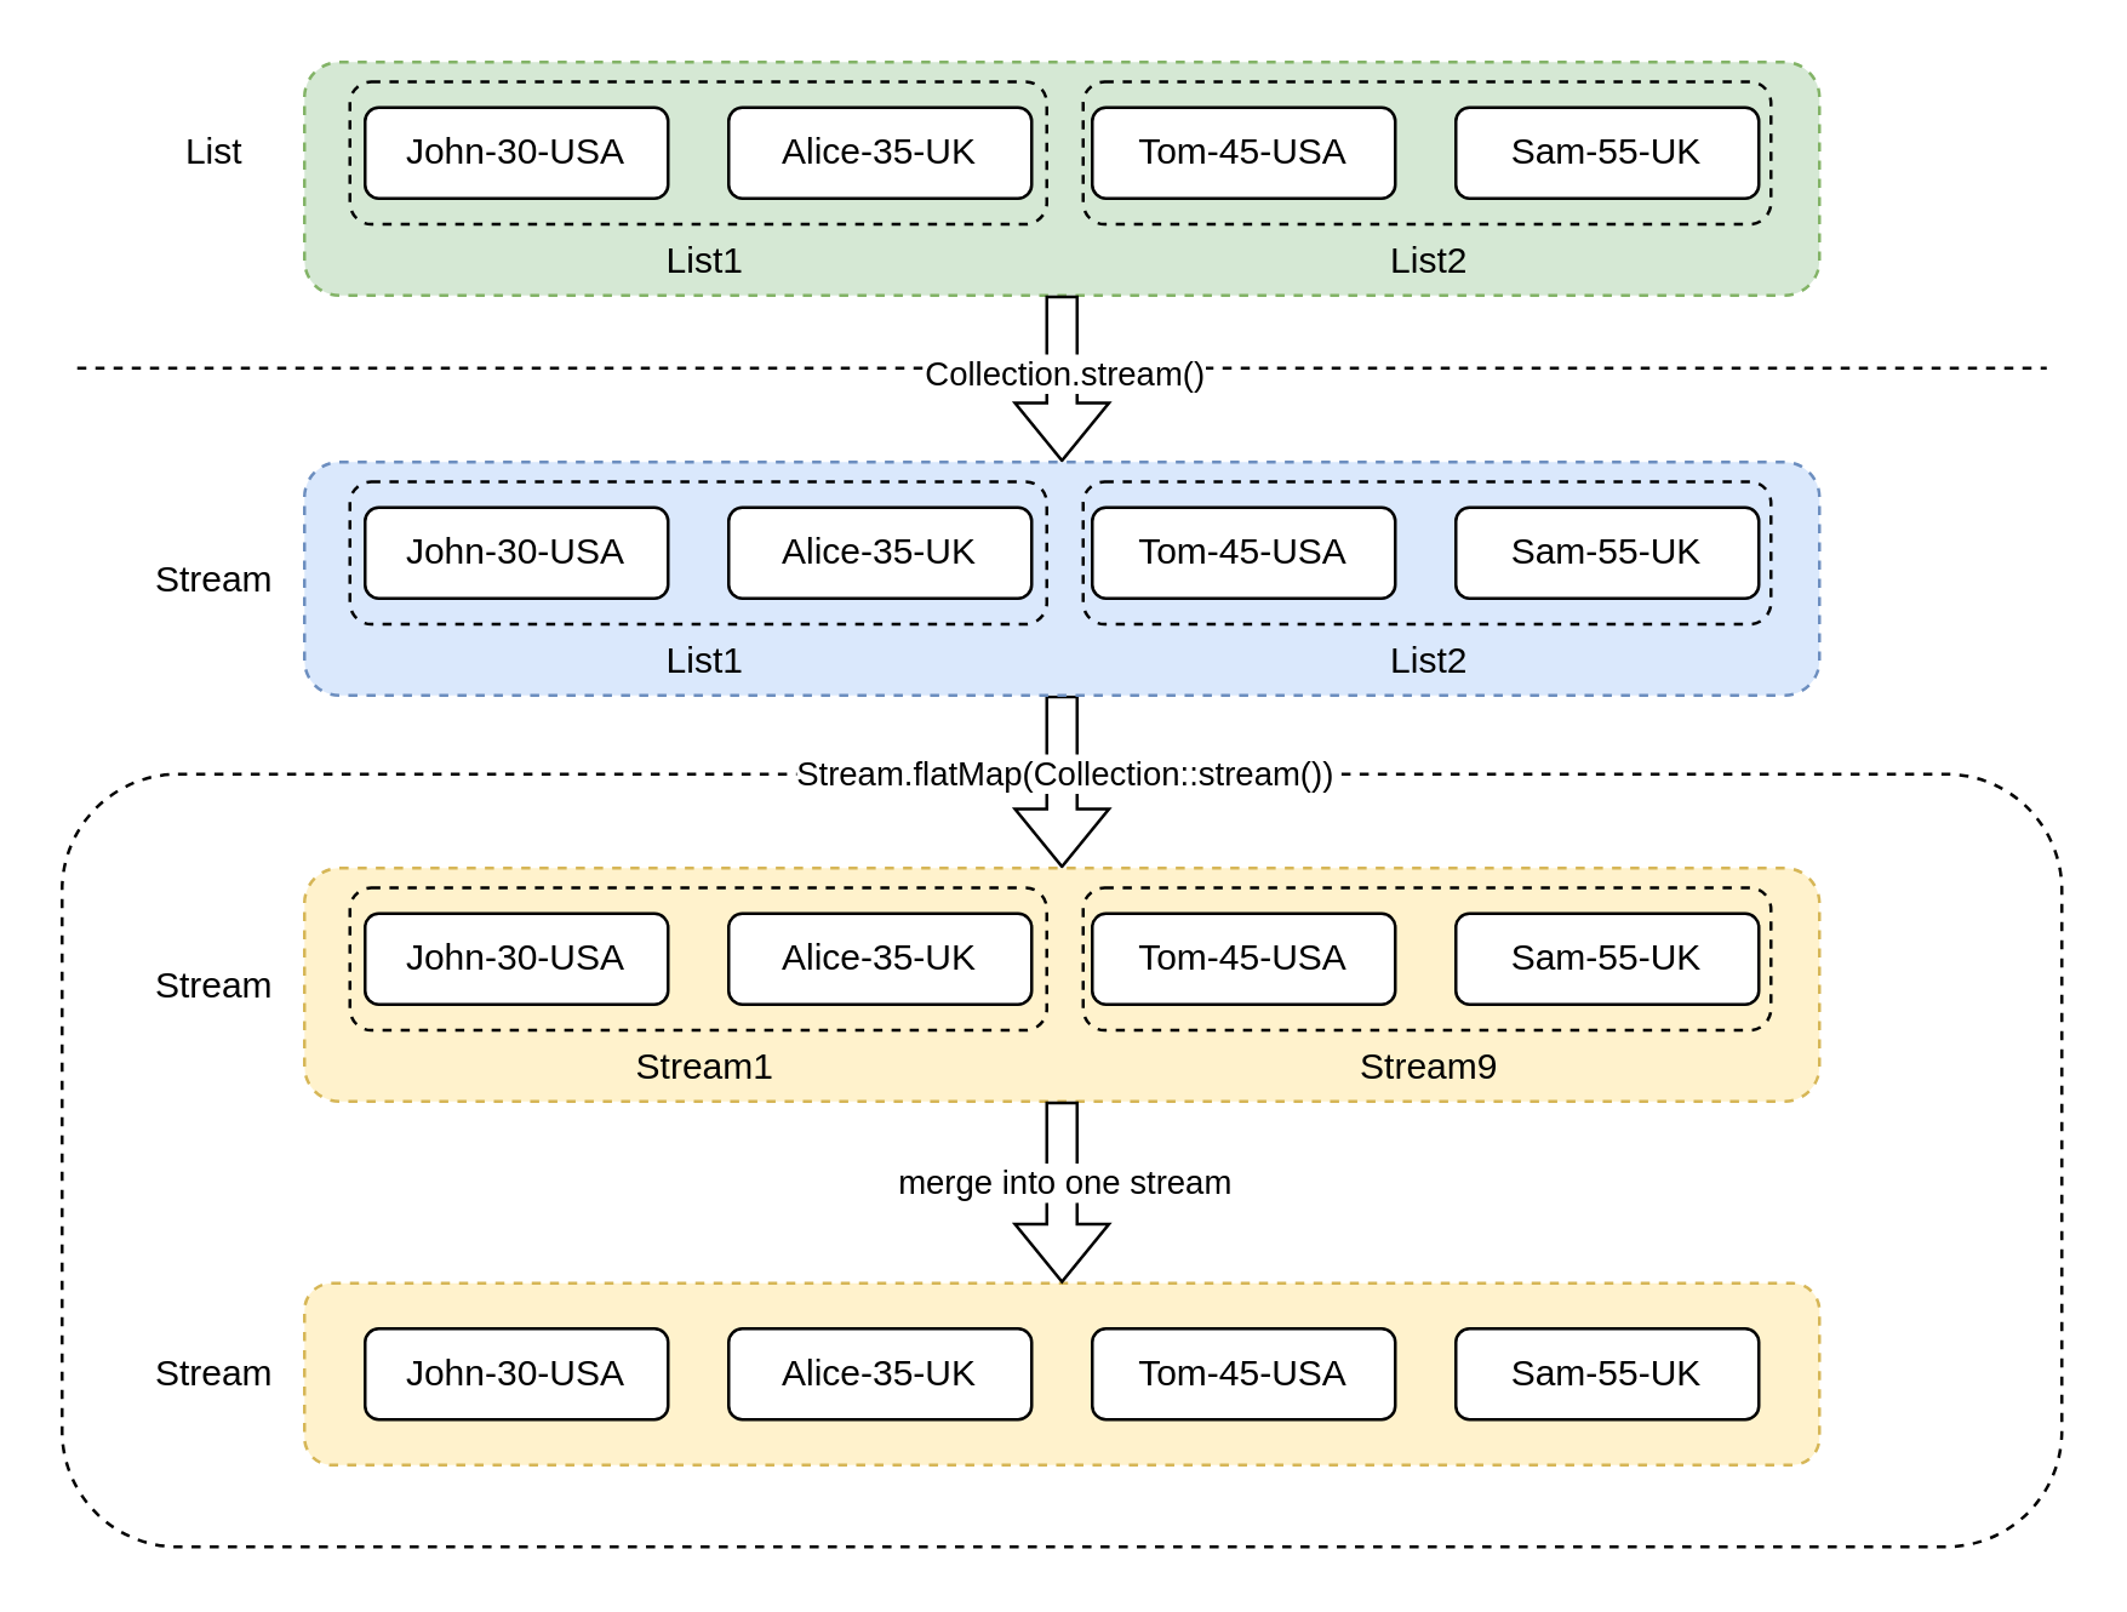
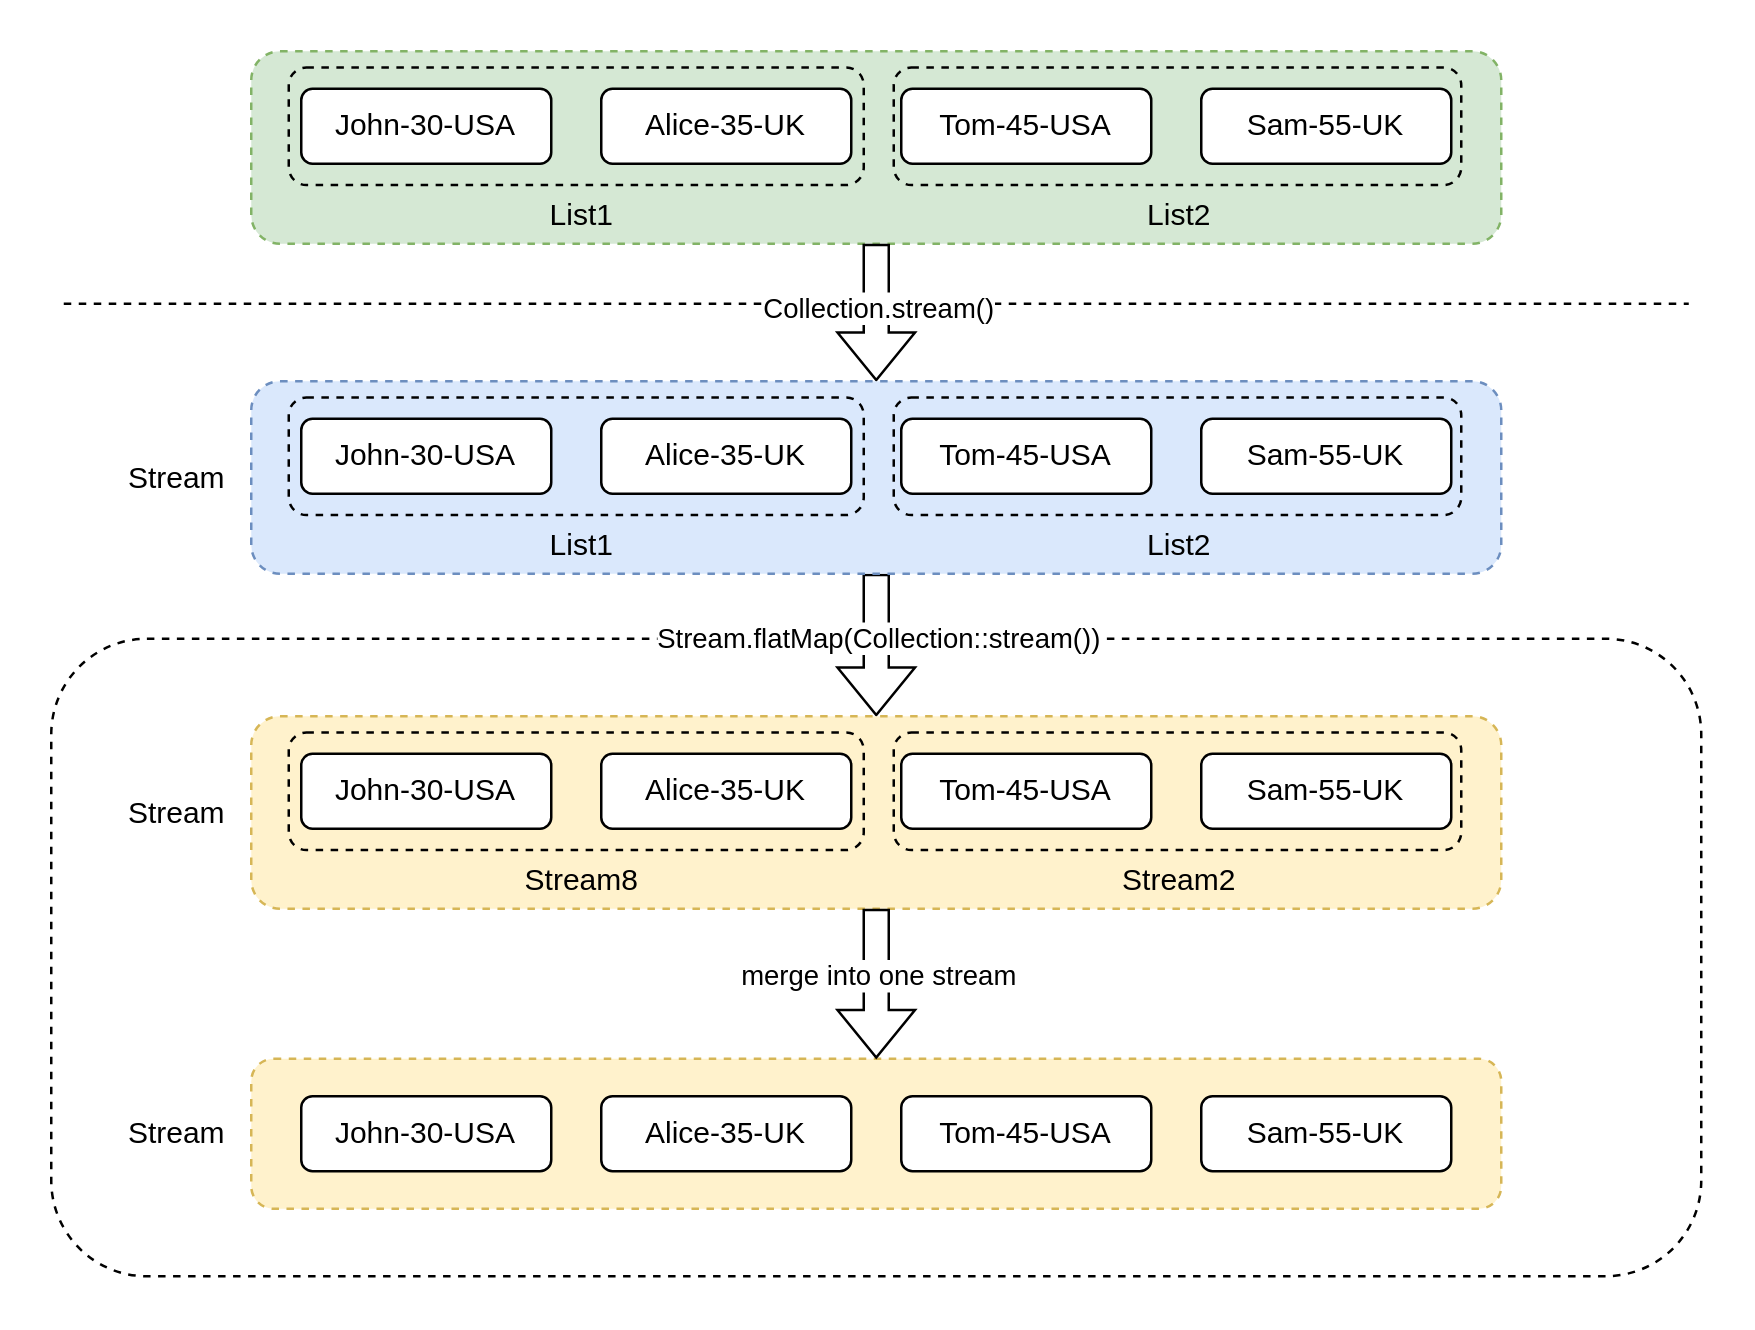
- <mxCell id="3" value="List" style="text;html=1;align=center;verticalAlign=middle;resizable=0;points=[];autosize=1;strokeColor=none;fillColor=none;comic=0;jiggle=2;enumerate=0;backgroundOutline=0;" vertex="1" parent="1"><mxGeometry x="50" y="35" width="40" height="30" as="geometry" /></mxCell>
- <mxCell id="35" value="Stream1" style="text;html=1;align=center;verticalAlign=middle;resizable=0;points=[];autosize=1;strokeColor=none;fillColor=none;" vertex="1" parent="1"><mxGeometry x="197" y="336.5" width="70" height="30" as="geometry" /></mxCell>
+ <mxCell id="35" value="Stream8" style="text;html=1;align=center;verticalAlign=middle;resizable=0;points=[];autosize=1;strokeColor=none;fillColor=none;" vertex="1" parent="1"><mxGeometry x="197" y="336.5" width="70" height="30" as="geometry" /></mxCell>
- <mxCell id="37" value="Stream9" style="text;html=1;align=center;verticalAlign=middle;resizable=0;points=[];autosize=1;strokeColor=none;fillColor=none;" vertex="1" parent="1"><mxGeometry x="435.5" y="336.5" width="70" height="30" as="geometry" /></mxCell>
+ <mxCell id="37" value="Stream2" style="text;html=1;align=center;verticalAlign=middle;resizable=0;points=[];autosize=1;strokeColor=none;fillColor=none;" vertex="1" parent="1"><mxGeometry x="435.5" y="336.5" width="70" height="30" as="geometry" /></mxCell>
